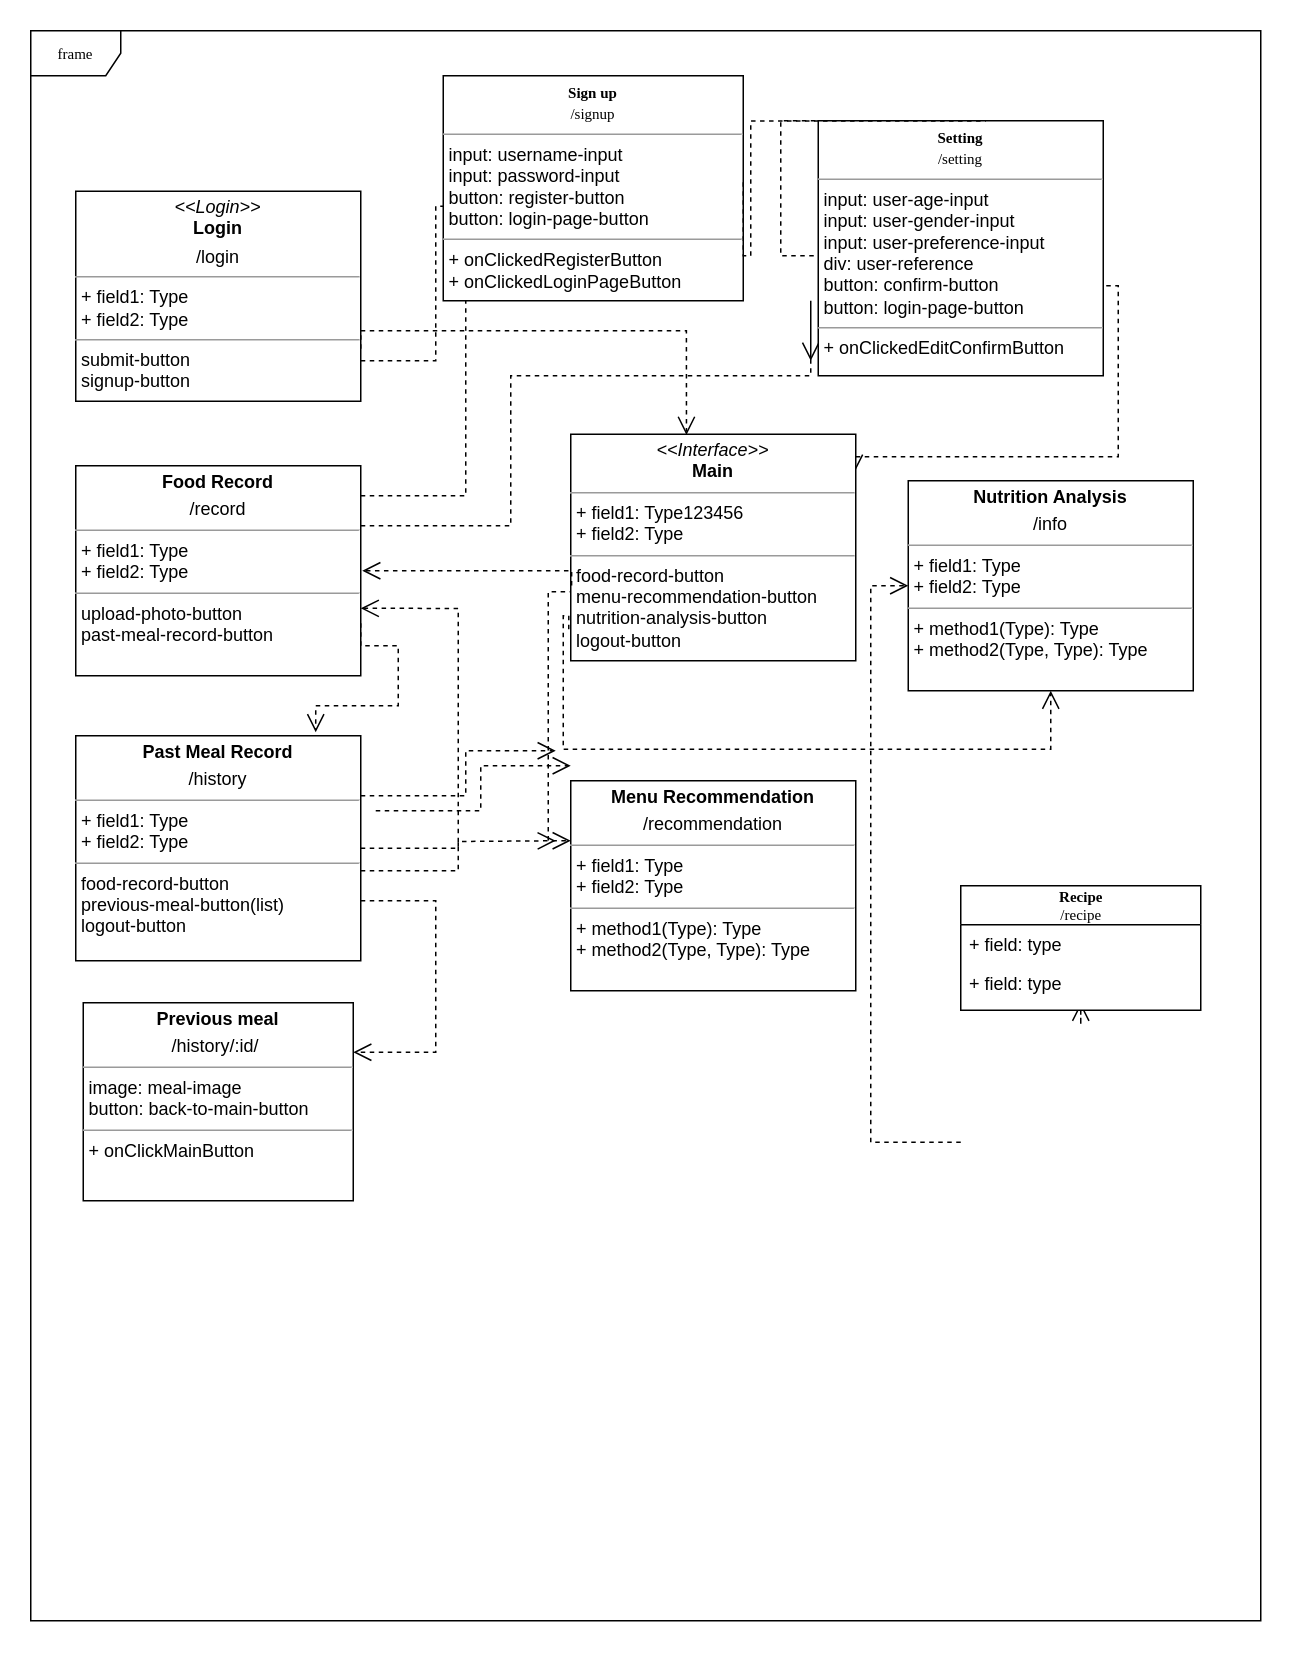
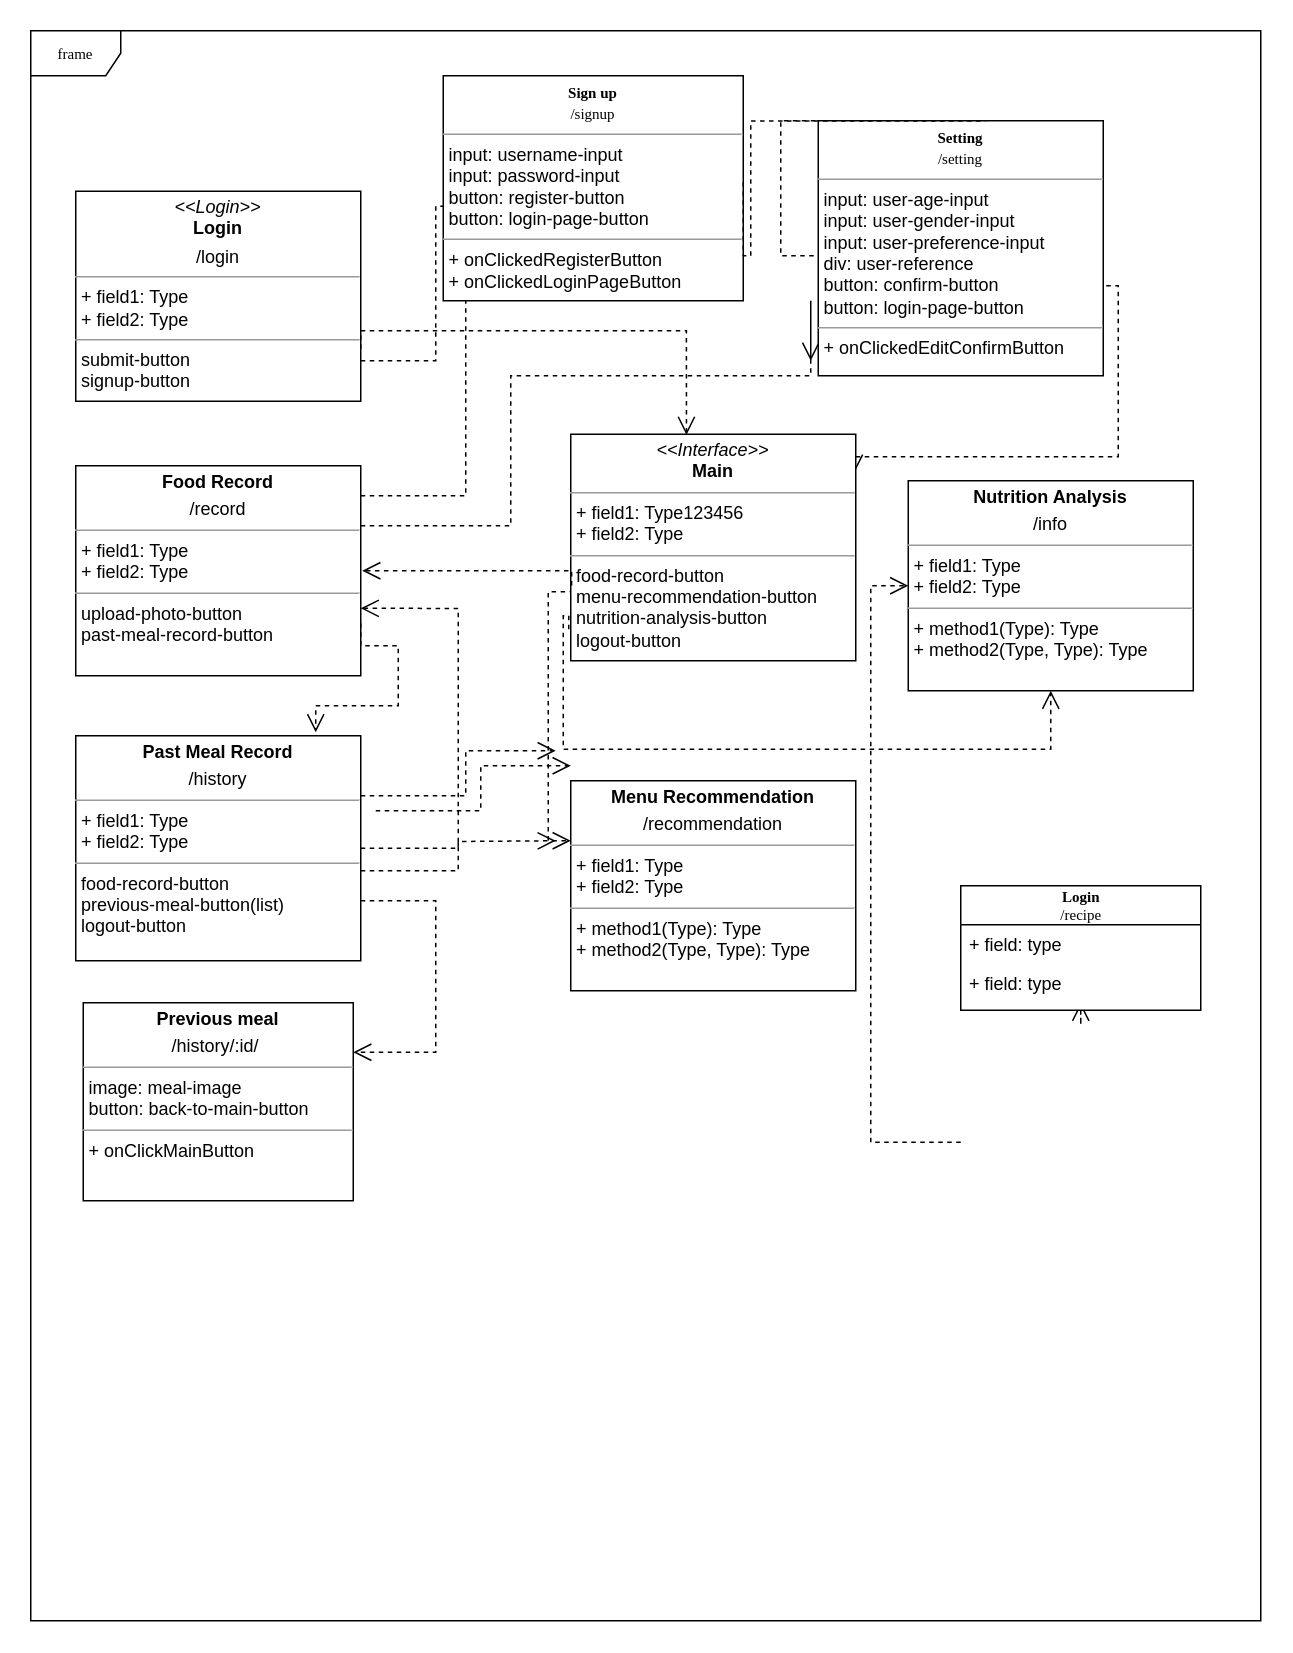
- <mxCell id="5" value="&lt;b&gt;Recipe&lt;/b&gt;&lt;br&gt;/recipe" style="swimlane;html=1;fontStyle=0;childLayout=stackLayout;horizontal=1;startSize=26;fillColor=none;horizontalStack=0;resizeParent=1;resizeLast=0;collapsible=1;marginBottom=0;swimlaneFillColor=#ffffff;rounded=0;shadow=0;comic=0;labelBackgroundColor=none;strokeWidth=1;fontFamily=Verdana;fontSize=10;align=center;" parent="1" vertex="1"><mxGeometry x="640" y="590" width="160" height="83" as="geometry" /></mxCell>
+ <mxCell id="5" value="&lt;b&gt;Login&lt;/b&gt;&lt;br&gt;/recipe" style="swimlane;html=1;fontStyle=0;childLayout=stackLayout;horizontal=1;startSize=26;fillColor=none;horizontalStack=0;resizeParent=1;resizeLast=0;collapsible=1;marginBottom=0;swimlaneFillColor=#ffffff;rounded=0;shadow=0;comic=0;labelBackgroundColor=none;strokeWidth=1;fontFamily=Verdana;fontSize=10;align=center;" parent="1" vertex="1"><mxGeometry x="640" y="590" width="160" height="83" as="geometry" /></mxCell>
